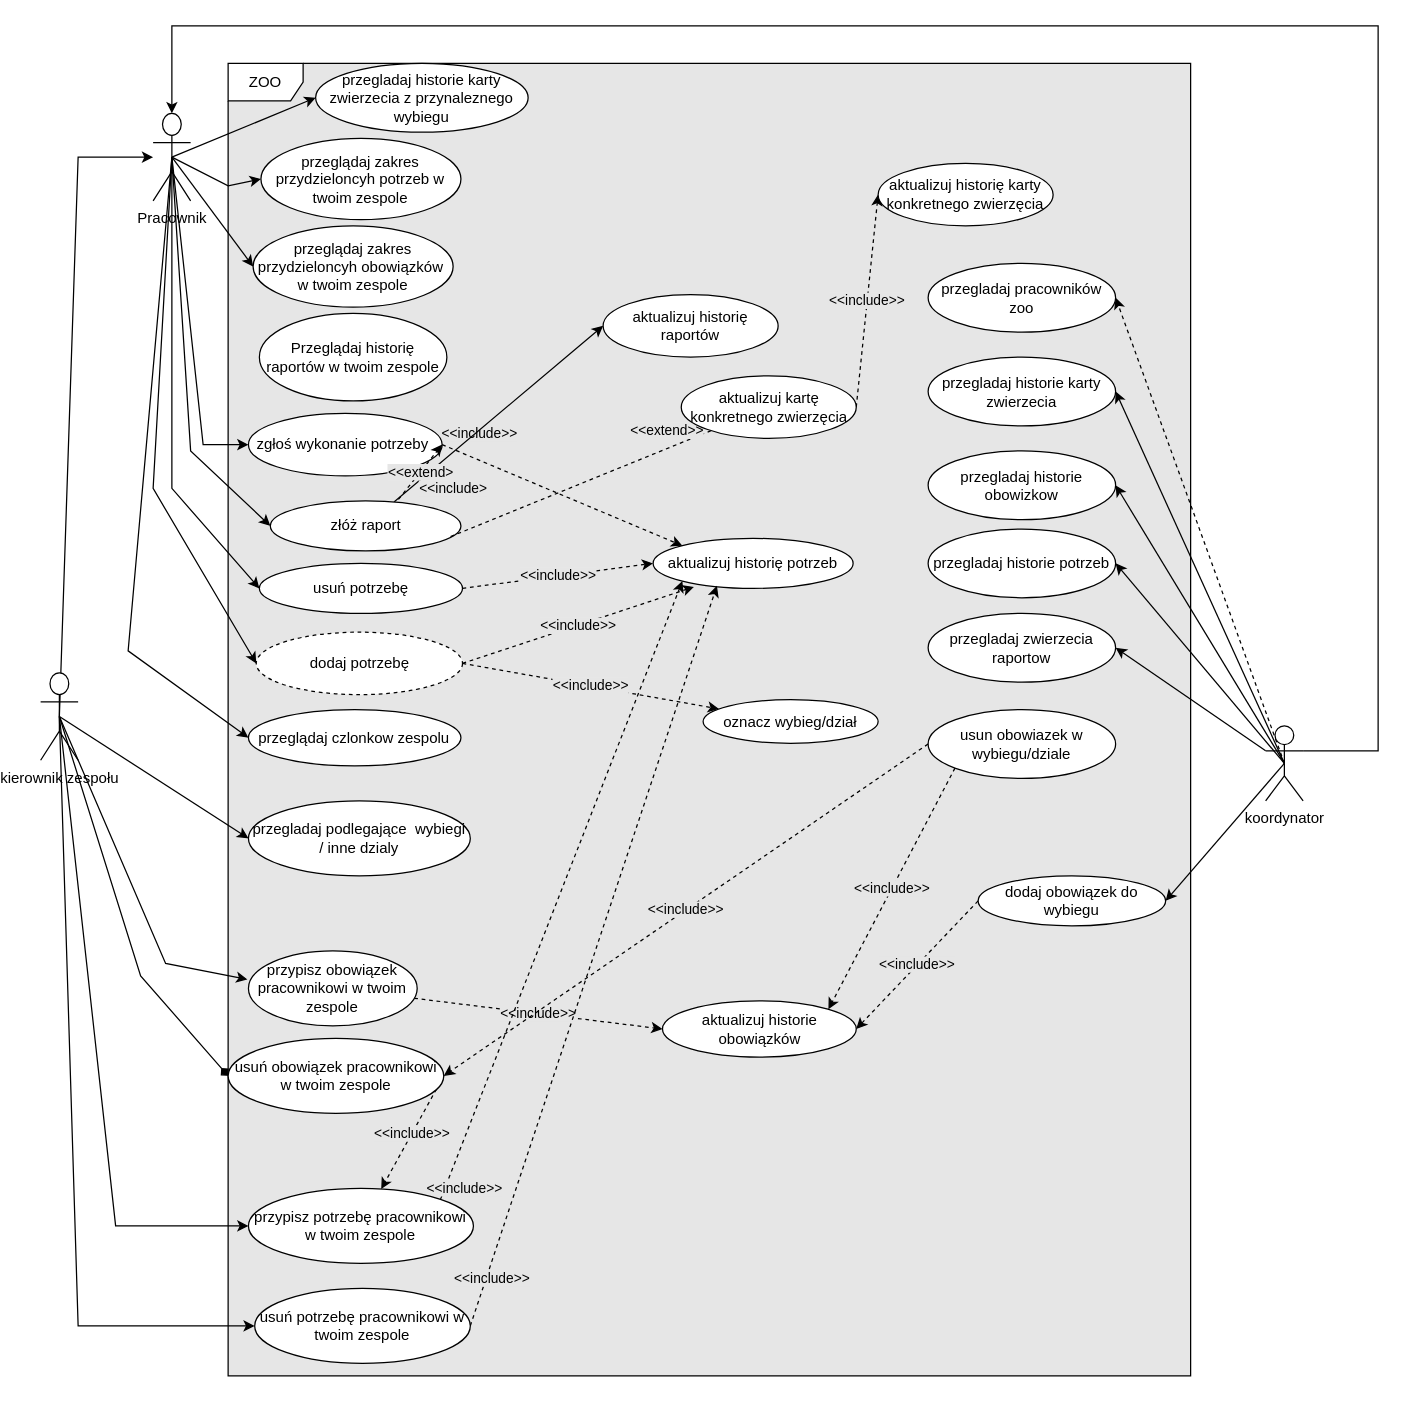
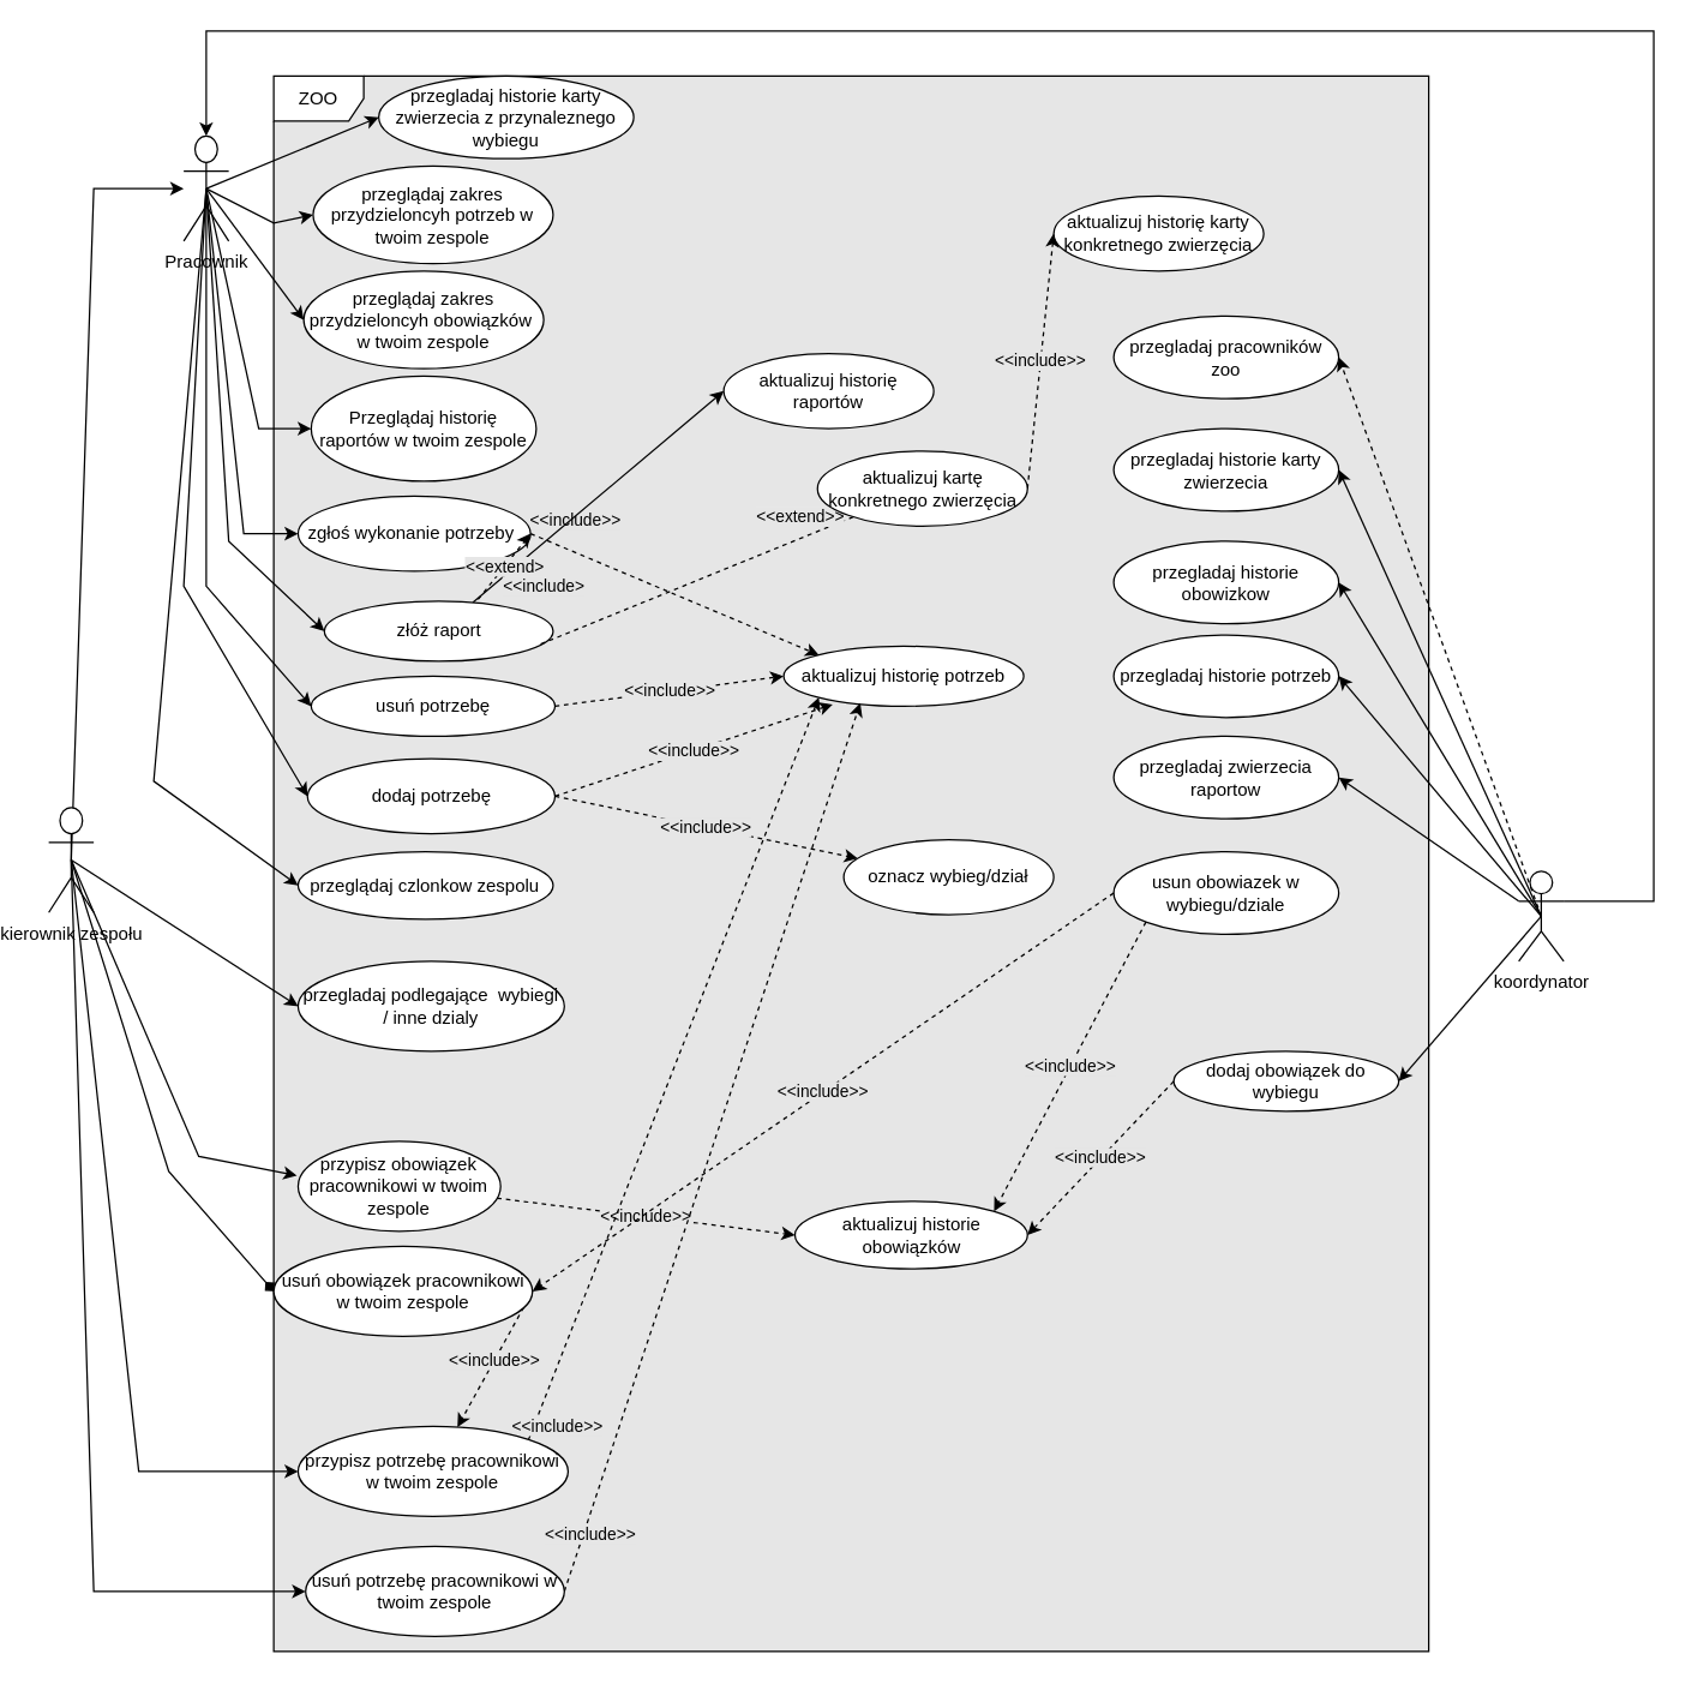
+ <mxCell id="6" style="edgeStyle=none;rounded=0;orthogonalLoop=1;jettySize=auto;html=1;exitX=0.5;exitY=0.5;exitDx=0;exitDy=0;exitPerimeter=0;entryX=0;entryY=0.5;entryDx=0;entryDy=0;" edge="1" parent="1" source="12" target="45"><mxGeometry relative="1" as="geometry"><Array as="points"><mxPoint x="160" y="285" /></Array></mxGeometry></mxCell>
- <mxCell id="30" value="dodaj potrzebę" style="ellipse;whiteSpace=wrap;html=1;dashed=1;" vertex="1" parent="1"><mxGeometry x="192.5" y="505" width="165" height="50" as="geometry" /></mxCell>
+ <mxCell id="30" value="dodaj potrzebę" style="ellipse;whiteSpace=wrap;html=1;" vertex="1" parent="1"><mxGeometry x="192.5" y="505" width="165" height="50" as="geometry" /></mxCell>
- <mxCell id="31" value="oznacz wybieg/dział" style="ellipse;whiteSpace=wrap;html=1;" vertex="1" parent="1"><mxGeometry x="550" y="559" width="140" height="35" as="geometry" /></mxCell>
+ <mxCell id="31" value="oznacz wybieg/dział" style="ellipse;whiteSpace=wrap;html=1;" vertex="1" parent="1"><mxGeometry x="550" y="559" width="140" height="50" as="geometry" /></mxCell>
